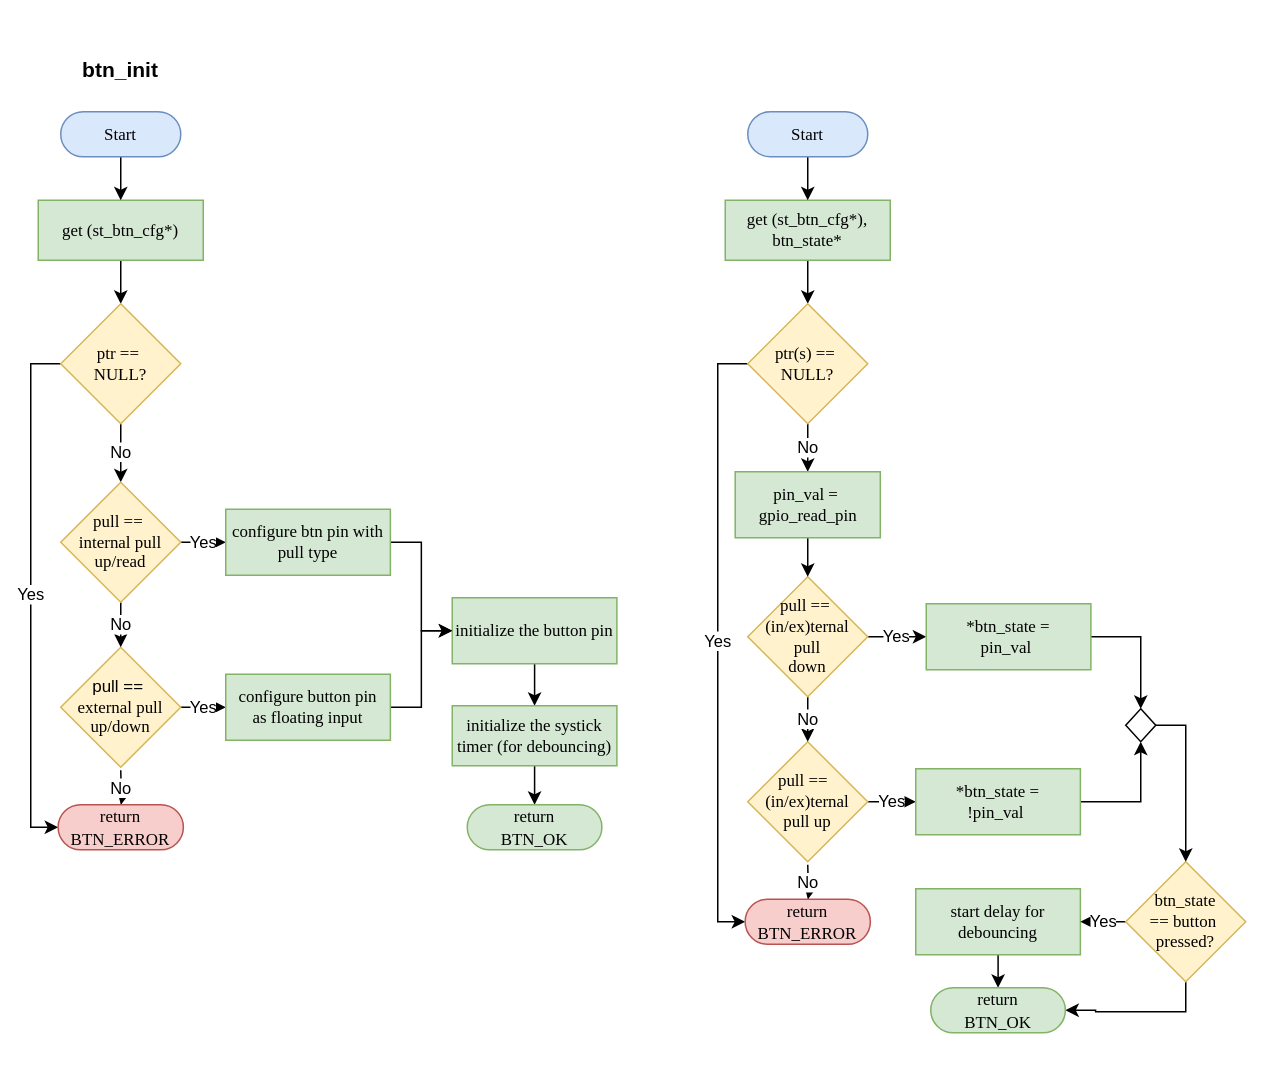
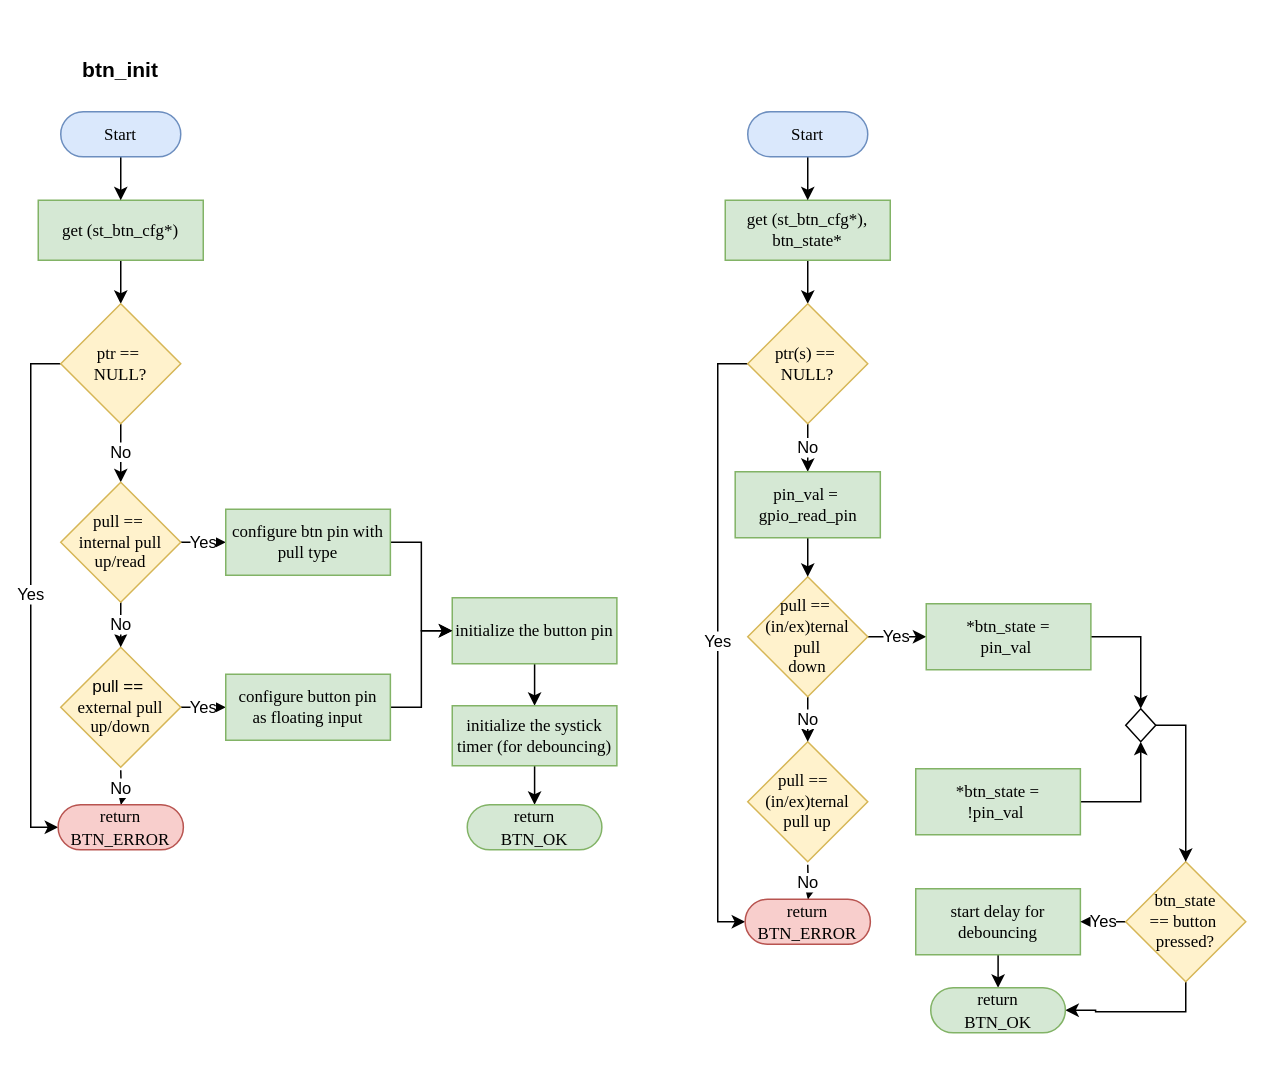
- <mxCell id="32" value="Yes" style="edgeStyle=orthogonalEdgeStyle;rounded=0;orthogonalLoop=1;jettySize=auto;html=1;" parent="1" source="33" target="39" edge="1"><mxGeometry relative="1" as="geometry" /></mxCell>
